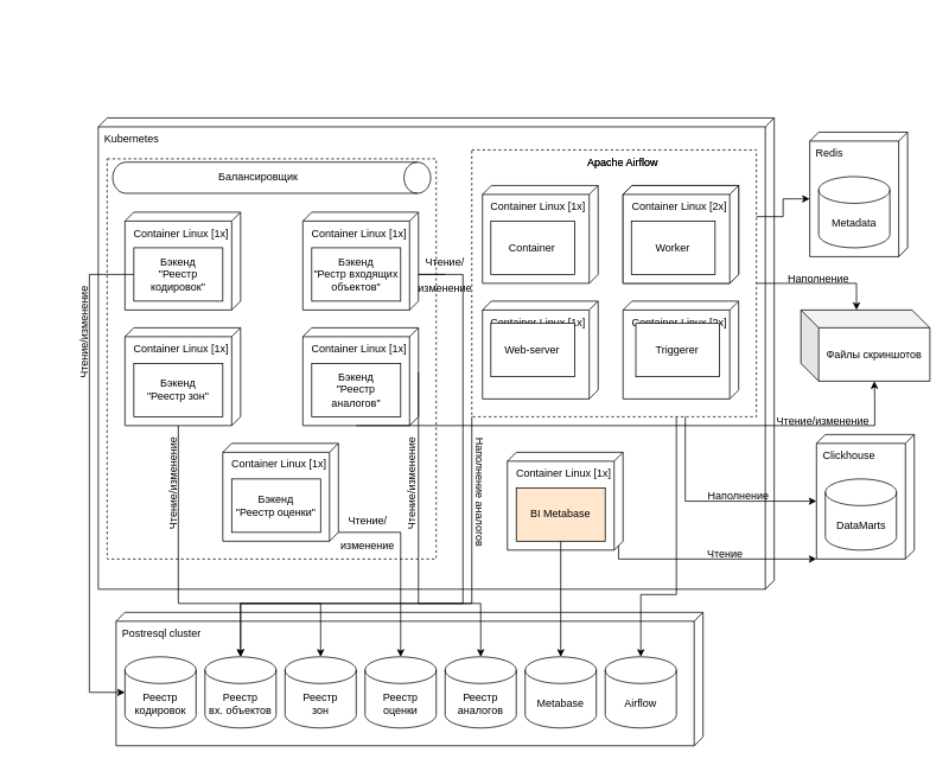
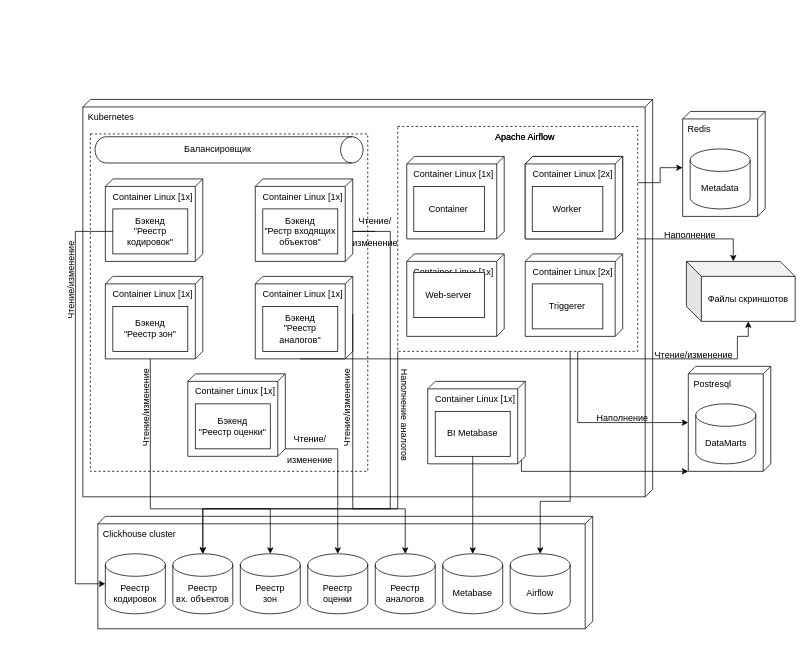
- <mxCell id="28" value="Файлы скриншотов" style="shape=cube;whiteSpace=wrap;html=1;boundedLbl=1;backgroundOutline=1;darkOpacity=0.05;darkOpacity2=0.1;" vertex="1" parent="1"><mxGeometry x="900" y="348" width="145" height="80" as="geometry" /></mxCell>
+ <mxCell id="28" value="Файлы скриншотов" style="shape=cube;whiteSpace=wrap;html=1;boundedLbl=1;backgroundOutline=1;darkOpacity=0.05;darkOpacity2=0.1;" vertex="1" parent="1"><mxGeometry x="915" y="348" width="145" height="80" as="geometry" /></mxCell>
- <mxCell id="33" value="Triggerer" style="rounded=0;whiteSpace=wrap;html=1;" vertex="1" parent="31"><mxGeometry x="14.412" y="25" width="94.118" height="60" as="geometry" /></mxCell>
+ <mxCell id="33" value="Triggerer" style="rounded=0;whiteSpace=wrap;html=1;" vertex="1" parent="31"><mxGeometry x="9.412" y="40" width="94.118" height="60" as="geometry" /></mxCell>
- <mxCell id="50" value="Clickhouse" style="verticalAlign=top;align=left;shape=cube;size=10;direction=south;fontStyle=0;html=1;boundedLbl=1;spacingLeft=5;" vertex="1" parent="1"><mxGeometry x="917.5" y="488" width="110" height="140" as="geometry" /></mxCell>
+ <mxCell id="50" value="Postresql" style="verticalAlign=top;align=left;shape=cube;size=10;direction=south;fontStyle=0;html=1;boundedLbl=1;spacingLeft=5;" vertex="1" parent="1"><mxGeometry x="917.5" y="488" width="110" height="140" as="geometry" /></mxCell>
- <mxCell id="54" value="BI Metabase" style="rounded=0;whiteSpace=wrap;html=1;fillColor=#ffe6cc;" vertex="1" parent="52"><mxGeometry x="10" y="40" width="100" height="60" as="geometry" /></mxCell>
+ <mxCell id="54" value="BI Metabase" style="rounded=0;whiteSpace=wrap;html=1;" vertex="1" parent="52"><mxGeometry x="10" y="40" width="100" height="60" as="geometry" /></mxCell>
- <mxCell id="76" value="Чтение" style="text;html=1;strokeColor=none;fillColor=none;align=center;verticalAlign=middle;whiteSpace=wrap;rounded=0;dashed=1;" vertex="1" parent="1"><mxGeometry x="790" y="608" width="50" height="30" as="geometry" /></mxCell>
- <mxCell id="16" value="Postresql cluster" style="verticalAlign=top;align=left;shape=cube;size=10;direction=south;fontStyle=0;html=1;boundedLbl=1;spacingLeft=5;" vertex="1" parent="1"><mxGeometry x="130" y="688" width="660" height="150" as="geometry" /></mxCell>
+ <mxCell id="16" value="Clickhouse cluster" style="verticalAlign=top;align=left;shape=cube;size=10;direction=south;fontStyle=0;html=1;boundedLbl=1;spacingLeft=5;" vertex="1" parent="1"><mxGeometry x="130" y="688" width="660" height="150" as="geometry" /></mxCell>
